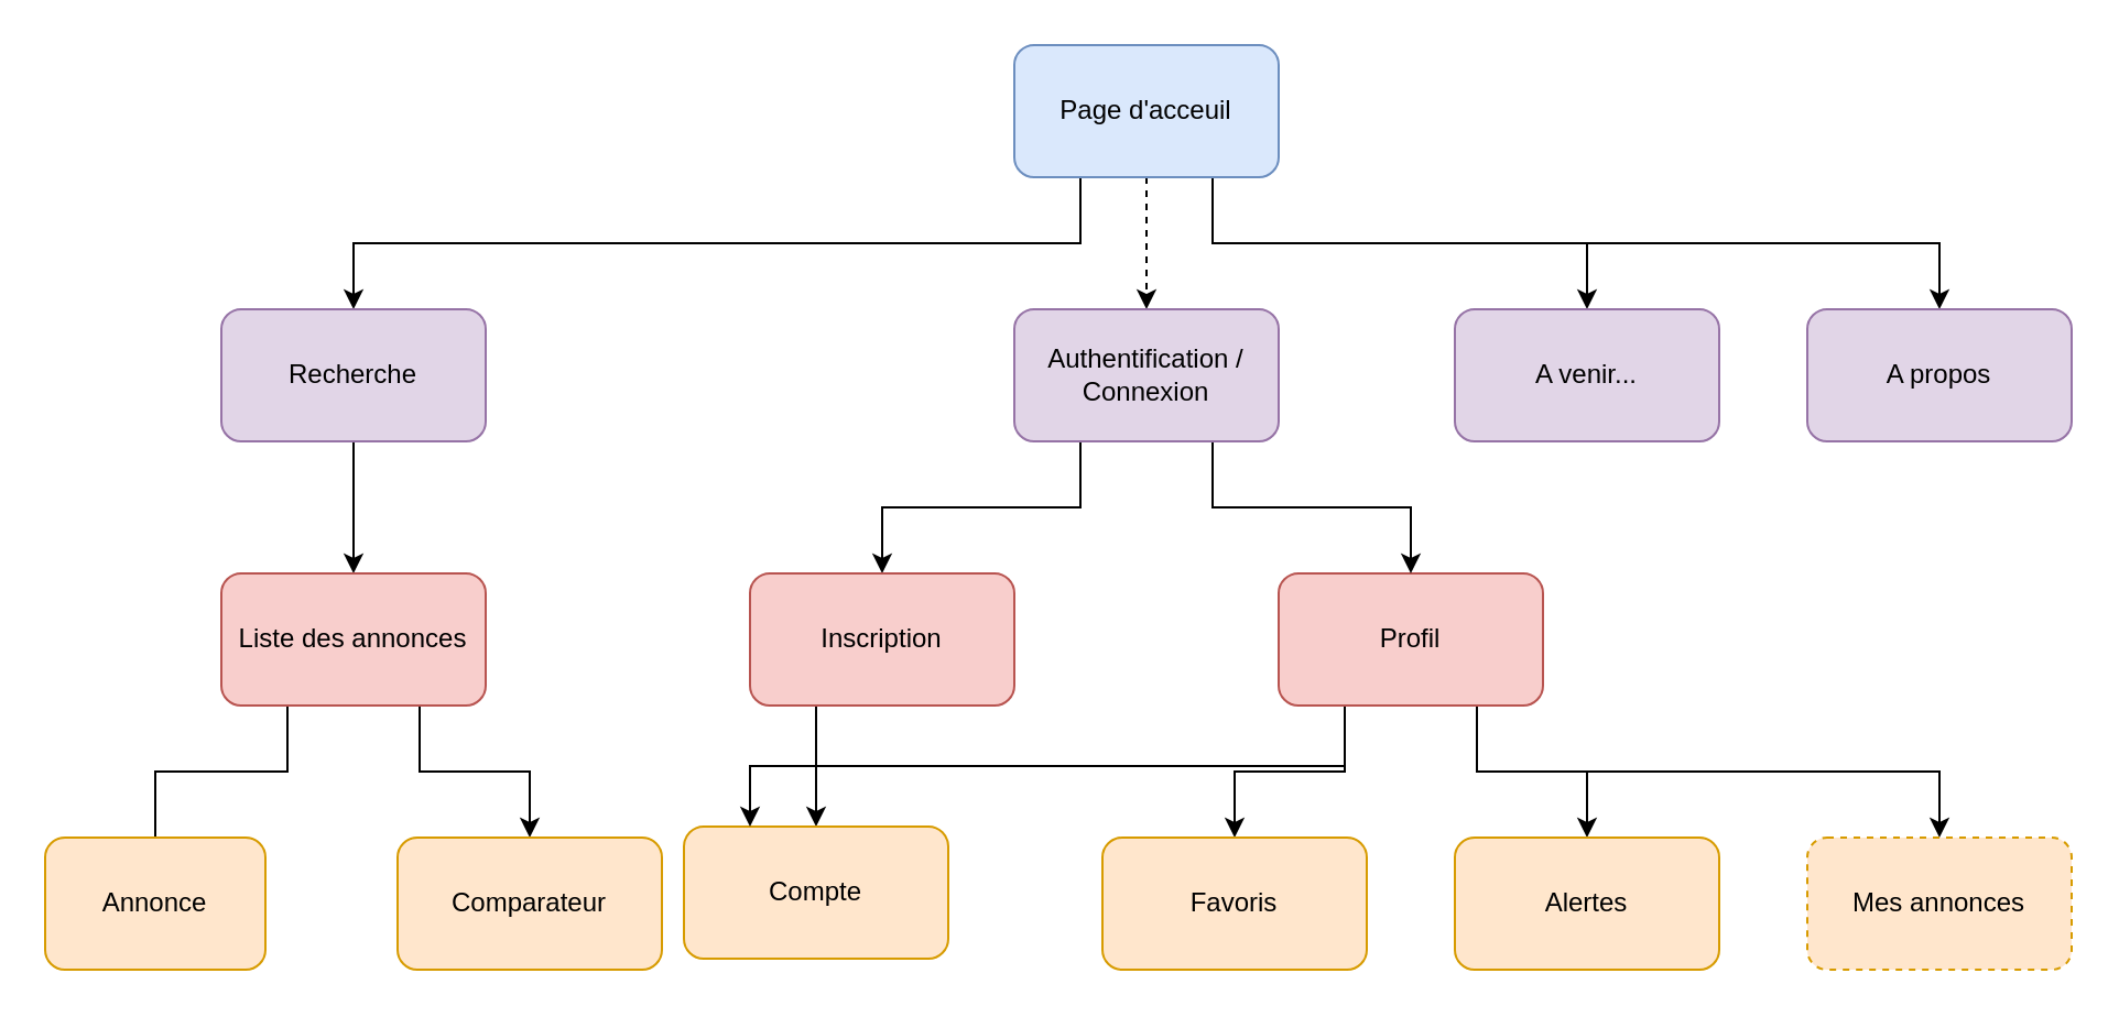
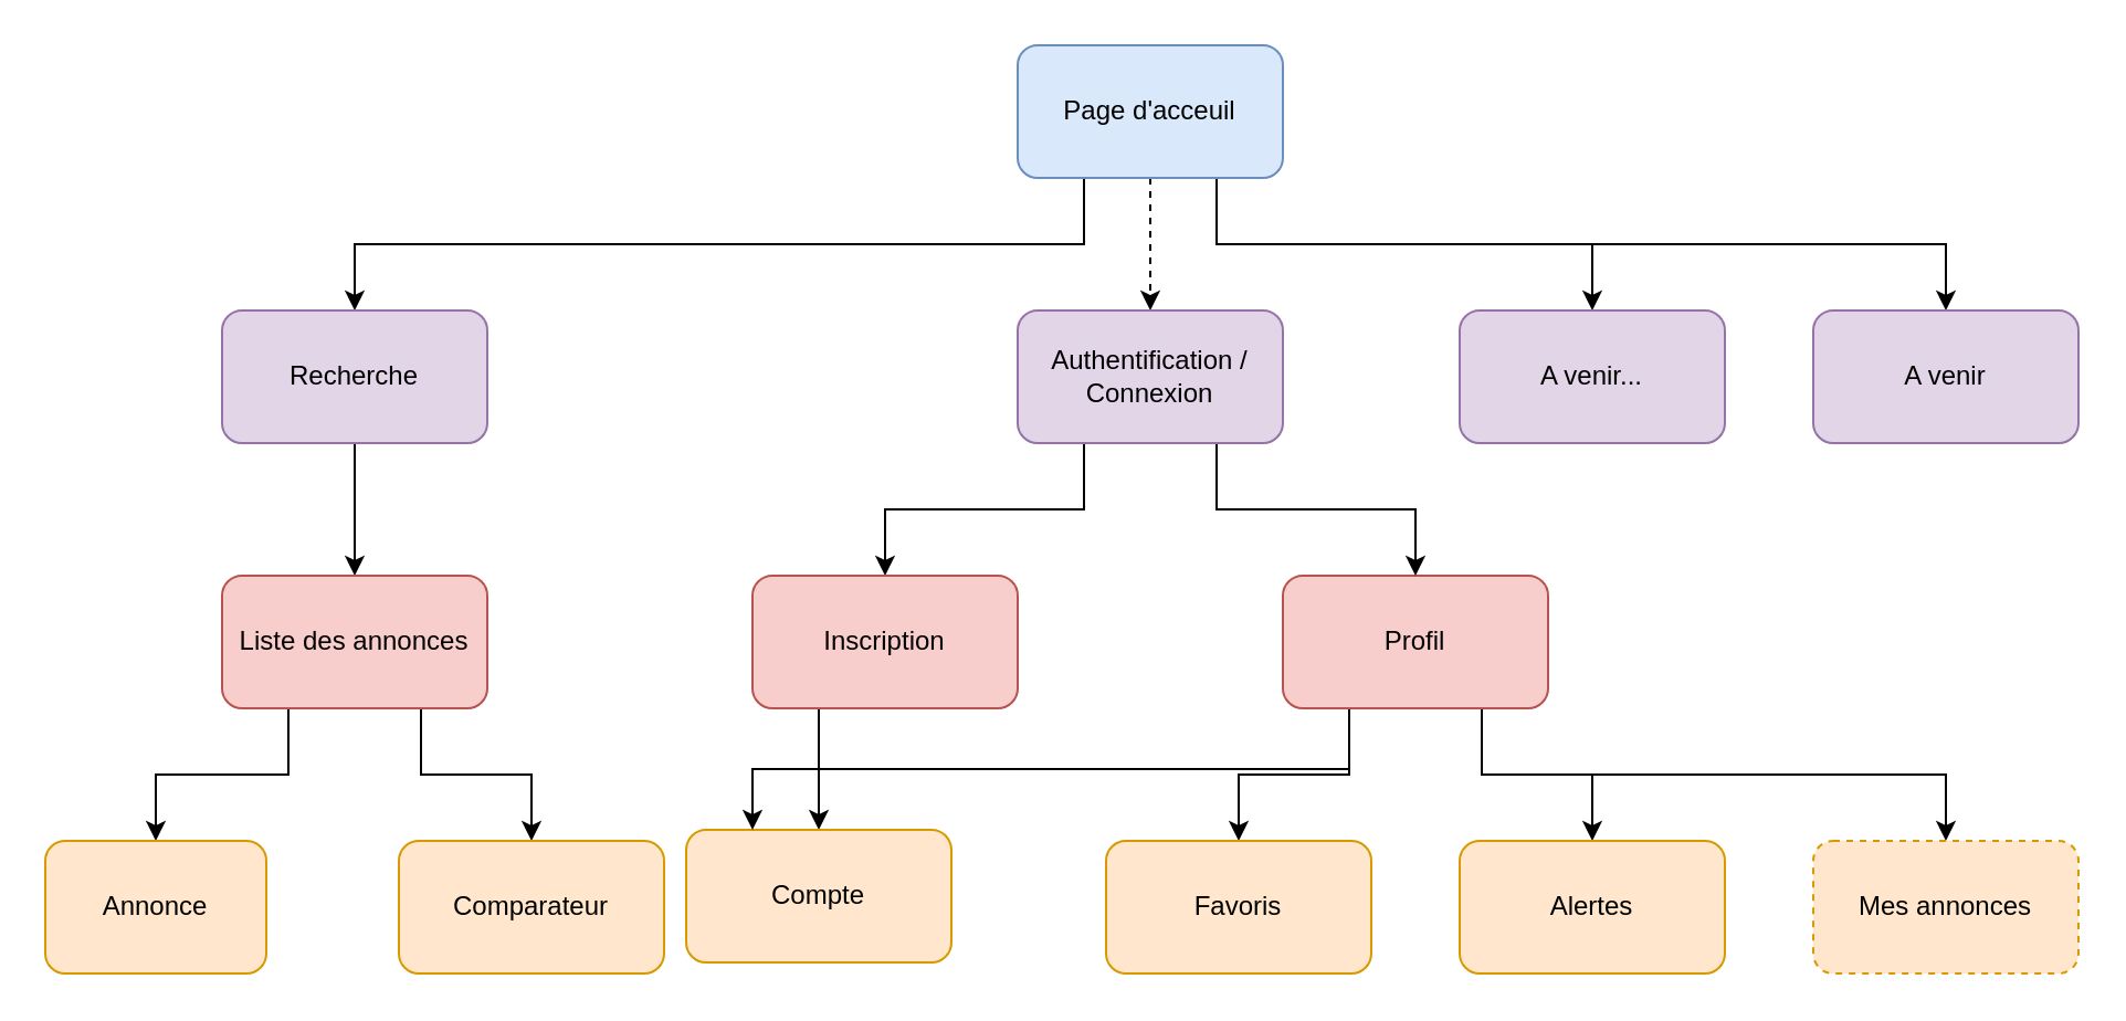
- <mxCell id="22" value="A propos" style="rounded=1;whiteSpace=wrap;html=1;fillColor=#e1d5e7;strokeColor=#9673a6;" vertex="1" parent="1"><mxGeometry x="820" y="140" width="120" height="60" as="geometry" /></mxCell>
+ <mxCell id="22" value="A venir" style="rounded=1;whiteSpace=wrap;html=1;fillColor=#e1d5e7;strokeColor=#9673a6;" vertex="1" parent="1"><mxGeometry x="820" y="140" width="120" height="60" as="geometry" /></mxCell>
- <mxCell id="9" style="edgeStyle=orthogonalEdgeStyle;rounded=0;orthogonalLoop=1;jettySize=auto;html=1;exitX=0.25;exitY=1;exitDx=0;exitDy=0;entryX=0.5;entryY=0;entryDx=0;entryDy=0;endArrow=none;" edge="1" parent="1" source="11" target="12"><mxGeometry relative="1" as="geometry" /></mxCell>
+ <mxCell id="9" style="edgeStyle=orthogonalEdgeStyle;rounded=0;orthogonalLoop=1;jettySize=auto;html=1;exitX=0.25;exitY=1;exitDx=0;exitDy=0;entryX=0.5;entryY=0;entryDx=0;entryDy=0;" edge="1" parent="1" source="11" target="12"><mxGeometry relative="1" as="geometry" /></mxCell>
